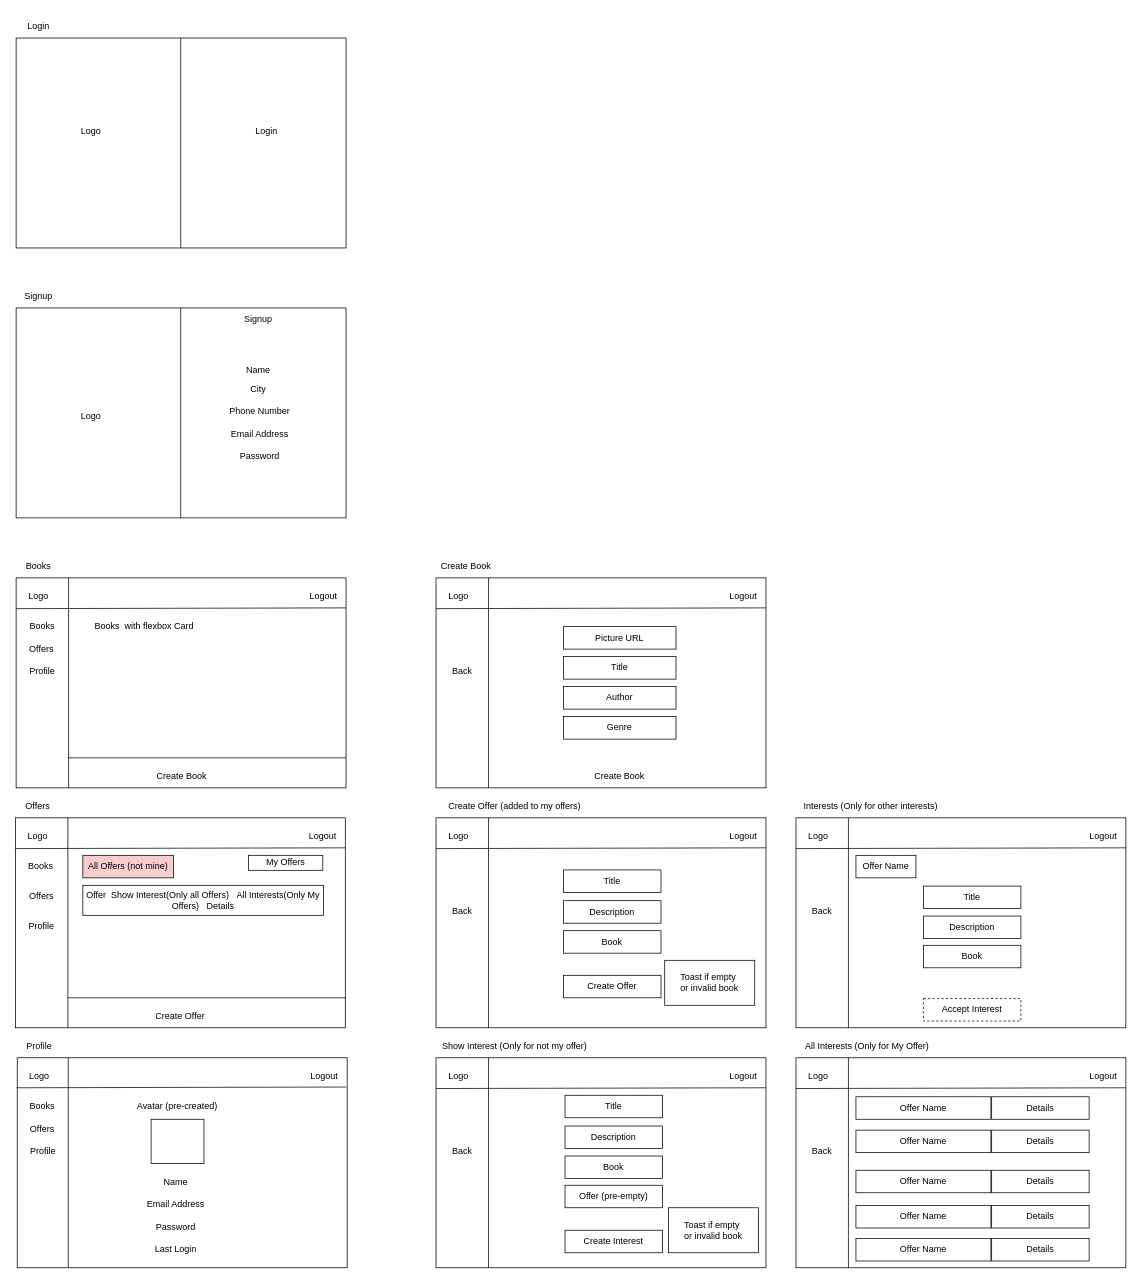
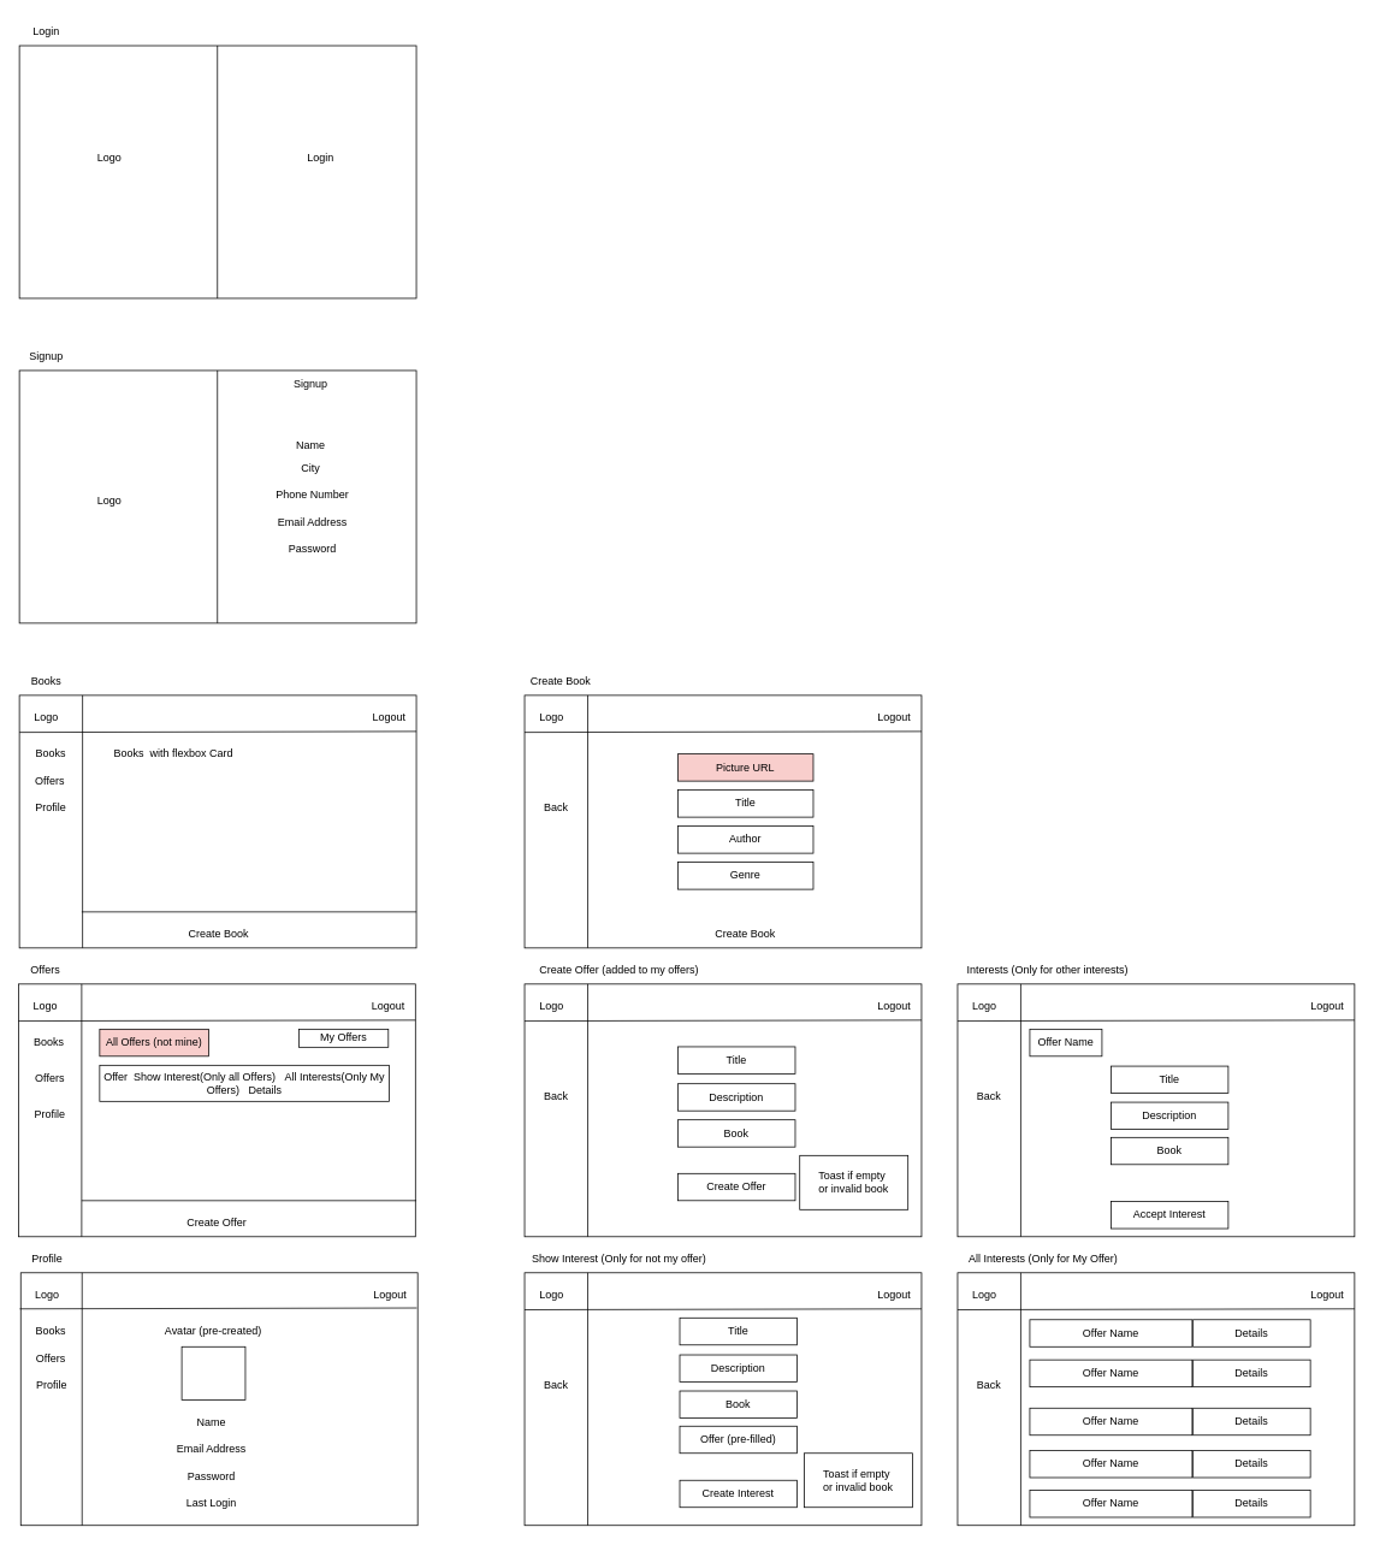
- <mxCell id="54" value="Picture URL" style="rounded=0;whiteSpace=wrap;html=1;" parent="1" vertex="1"><mxGeometry x="751" y="835" width="150" height="30" as="geometry" /></mxCell>
+ <mxCell id="54" value="Picture URL" style="rounded=0;whiteSpace=wrap;html=1;fillColor=#f8cecc;" parent="1" vertex="1"><mxGeometry x="751" y="835" width="150" height="30" as="geometry" /></mxCell>
- <mxCell id="98" value="Accept Interest" style="rounded=0;whiteSpace=wrap;html=1;dashed=1;" vertex="1" parent="1"><mxGeometry x="1231" y="1331" width="130" height="30" as="geometry" /></mxCell>
+ <mxCell id="98" value="Accept Interest" style="rounded=0;whiteSpace=wrap;html=1;" vertex="1" parent="1"><mxGeometry x="1231" y="1331" width="130" height="30" as="geometry" /></mxCell>
- <mxCell id="102" value="Offer (pre-empty)" style="rounded=0;whiteSpace=wrap;html=1;" vertex="1" parent="1"><mxGeometry x="753" y="1580" width="130" height="30" as="geometry" /></mxCell>
+ <mxCell id="102" value="Offer (pre-filled)" style="rounded=0;whiteSpace=wrap;html=1;" vertex="1" parent="1"><mxGeometry x="753" y="1580" width="130" height="30" as="geometry" /></mxCell>
